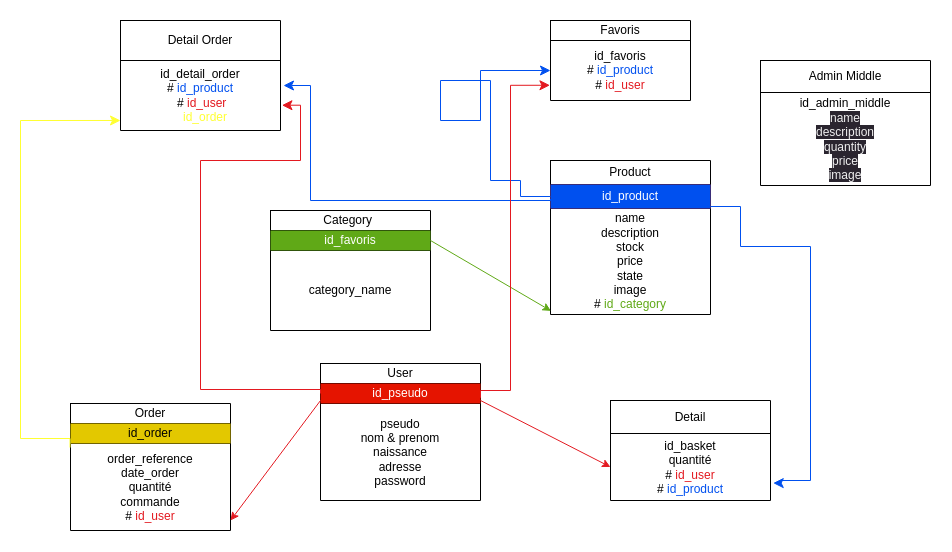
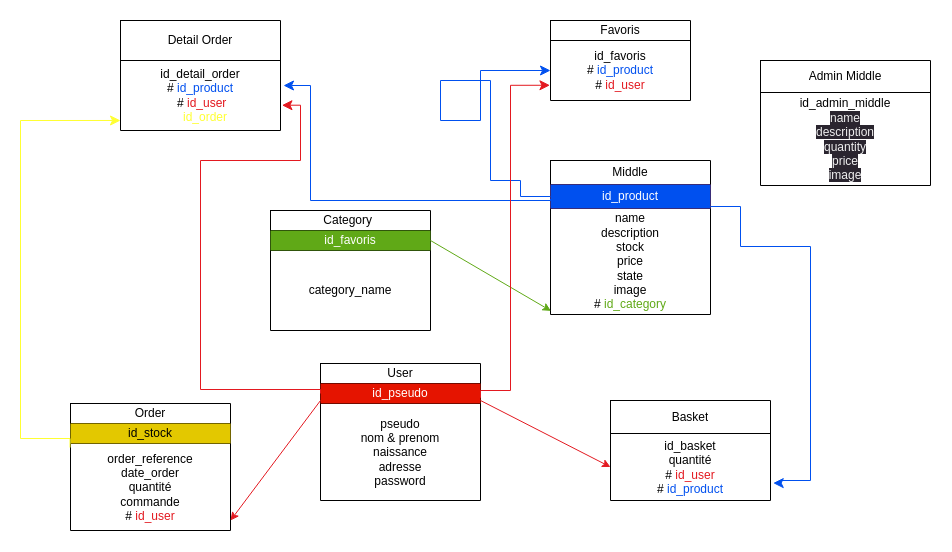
- <mxCell id="11" value="Product" style="shape=partialRectangle;html=1;whiteSpace=wrap;connectable=0;overflow=hidden;fillColor=none;top=0;left=0;bottom=0;right=0;pointerEvents=1;" vertex="1" parent="10"><mxGeometry width="160" height="24" as="geometry"><mxRectangle width="160" height="24" as="alternateBounds" /></mxGeometry></mxCell>
+ <mxCell id="11" value="Middle" style="shape=partialRectangle;html=1;whiteSpace=wrap;connectable=0;overflow=hidden;fillColor=none;top=0;left=0;bottom=0;right=0;pointerEvents=1;" vertex="1" parent="10"><mxGeometry width="160" height="24" as="geometry"><mxRectangle width="160" height="24" as="alternateBounds" /></mxGeometry></mxCell>
- <mxCell id="37" value="Detail" style="shape=partialRectangle;html=1;whiteSpace=wrap;connectable=0;overflow=hidden;fillColor=none;top=0;left=0;bottom=0;right=0;pointerEvents=1;" vertex="1" parent="36"><mxGeometry width="160" height="33" as="geometry"><mxRectangle width="160" height="33" as="alternateBounds" /></mxGeometry></mxCell>
+ <mxCell id="37" value="Basket" style="shape=partialRectangle;html=1;whiteSpace=wrap;connectable=0;overflow=hidden;fillColor=none;top=0;left=0;bottom=0;right=0;pointerEvents=1;" vertex="1" parent="36"><mxGeometry width="160" height="33" as="geometry"><mxRectangle width="160" height="33" as="alternateBounds" /></mxGeometry></mxCell>
- <mxCell id="27" value="id_order" style="shape=partialRectangle;html=1;whiteSpace=wrap;connectable=0;overflow=hidden;fillColor=#e3c800;top=0;left=0;bottom=0;right=0;pointerEvents=1;fontColor=#000000;strokeColor=#B09500;" vertex="1" parent="26"><mxGeometry width="160" height="20" as="geometry"><mxRectangle width="160" height="20" as="alternateBounds" /></mxGeometry></mxCell>
+ <mxCell id="27" value="id_stock" style="shape=partialRectangle;html=1;whiteSpace=wrap;connectable=0;overflow=hidden;fillColor=#e3c800;top=0;left=0;bottom=0;right=0;pointerEvents=1;fontColor=#000000;strokeColor=#B09500;" vertex="1" parent="26"><mxGeometry width="160" height="20" as="geometry"><mxRectangle width="160" height="20" as="alternateBounds" /></mxGeometry></mxCell>
